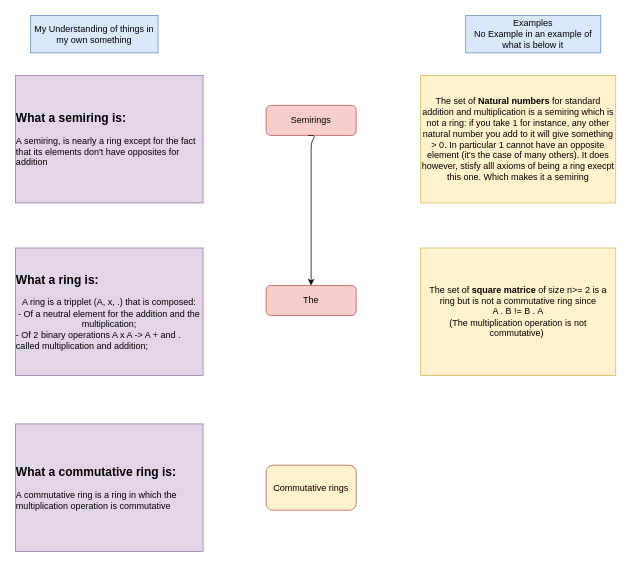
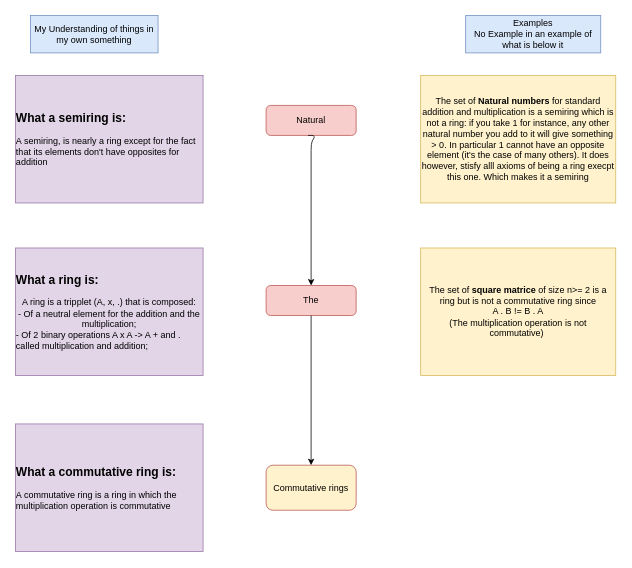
- <mxCell id="4" value="Semirings" style="rounded=1;whiteSpace=wrap;html=1;fillColor=#f8cecc;strokeColor=#b85450;" vertex="1" parent="1"><mxGeometry x="354" y="140" width="120" height="40" as="geometry" /></mxCell>
+ <mxCell id="4" value="Natural" style="rounded=1;whiteSpace=wrap;html=1;fillColor=#f8cecc;strokeColor=#b85450;" vertex="1" parent="1"><mxGeometry x="354" y="140" width="120" height="40" as="geometry" /></mxCell>
+ <mxCell id="12" value="" style="endArrow=classic;html=1;exitX=0.5;exitY=1;exitDx=0;exitDy=0;entryX=0.5;entryY=0;entryDx=0;entryDy=0;" edge="1" parent="1" source="8" target="11"><mxGeometry width="50" height="50" relative="1" as="geometry"><mxPoint x="390" y="590" as="sourcePoint" /><mxPoint x="440" y="540" as="targetPoint" /></mxGeometry></mxCell>
